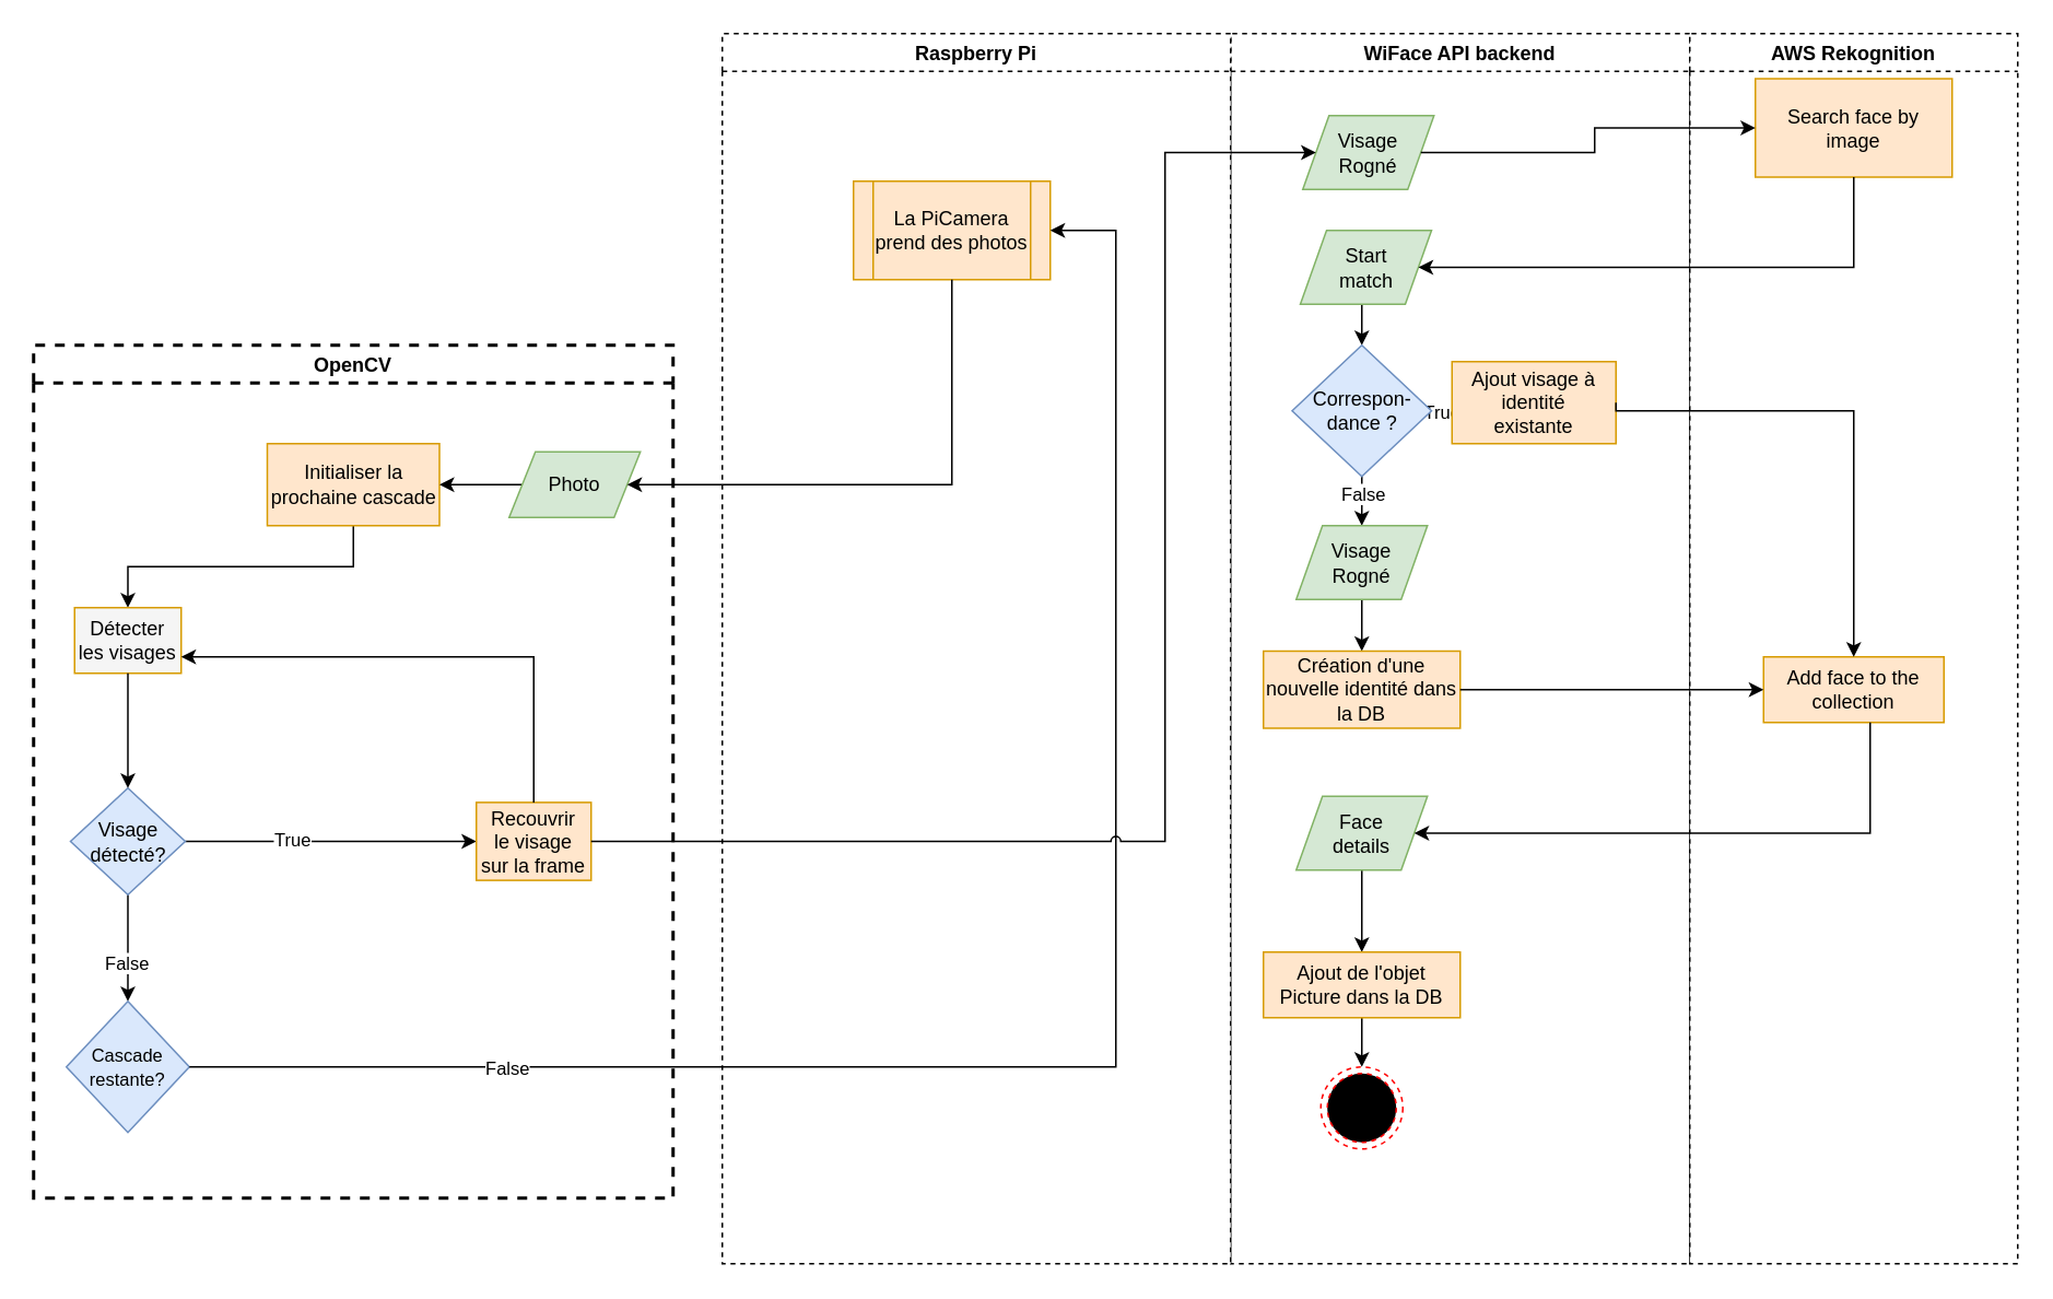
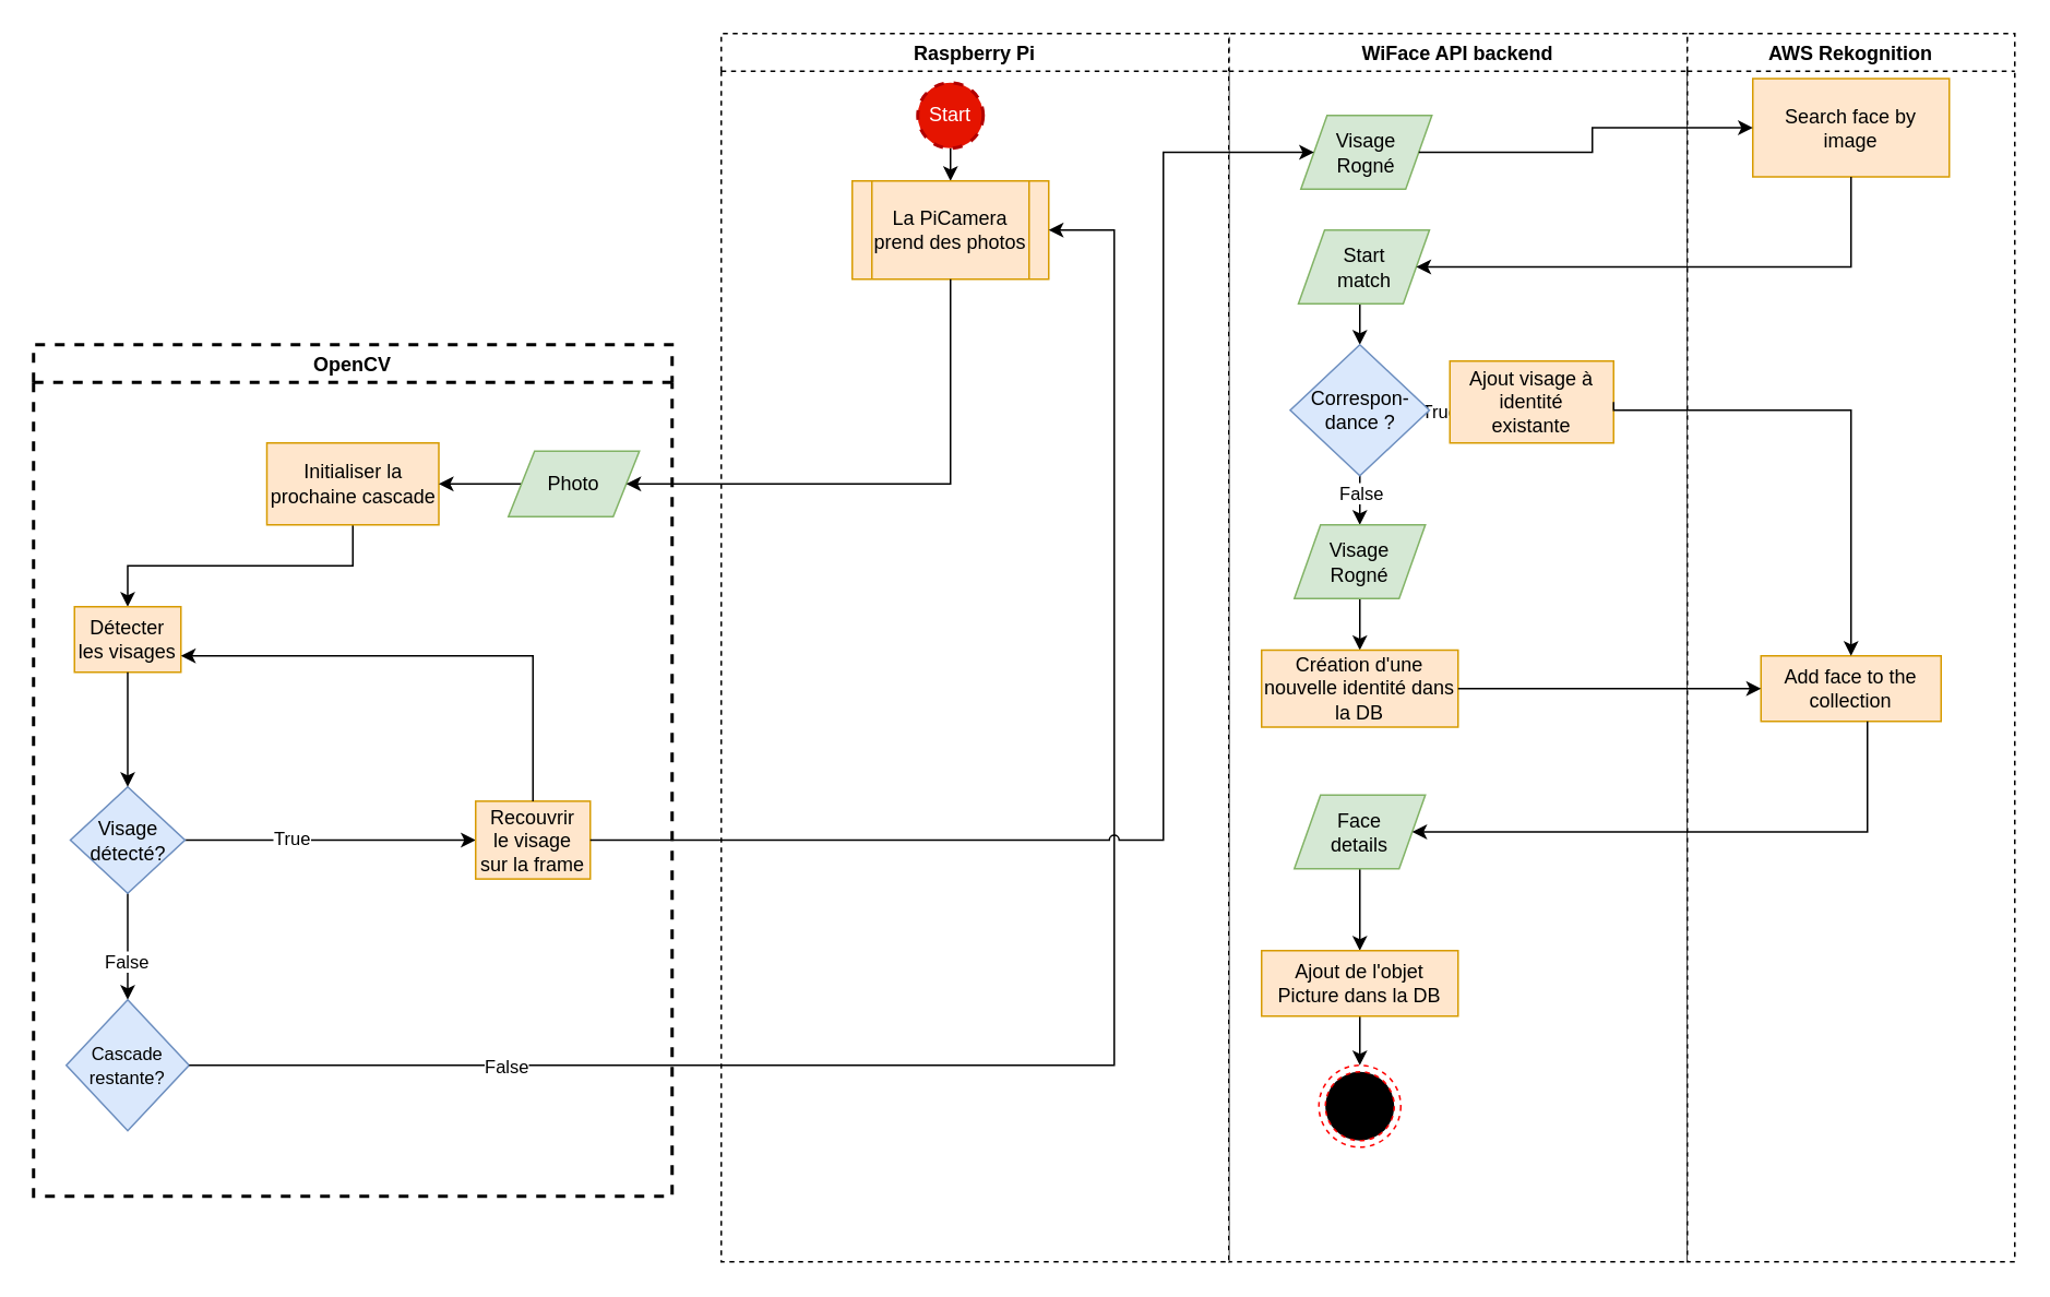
+ <mxCell id="25" value="Start" style="strokeWidth=2;html=1;shape=mxgraph.flowchart.start_2;whiteSpace=wrap;dashed=1;fillColor=#e51400;strokeColor=#B20000;fontColor=#ffffff;" vertex="1" parent="23"><mxGeometry x="120" y="30" width="40" height="40" as="geometry" /></mxCell>
+ <mxCell id="24" style="edgeStyle=orthogonalEdgeStyle;rounded=0;jumpStyle=arc;orthogonalLoop=1;jettySize=auto;html=1;exitX=0.5;exitY=1;exitDx=0;exitDy=0;exitPerimeter=0;entryX=0.5;entryY=0;entryDx=0;entryDy=0;shadow=0;strokeColor=#000000;" edge="1" parent="23" source="25" target="26"><mxGeometry relative="1" as="geometry" /></mxCell>
- <mxCell id="42" value="&lt;div&gt;Détecter les visages&lt;br&gt;&lt;/div&gt;" style="rounded=0;whiteSpace=wrap;html=1;fillColor=#f5f5f5;strokeColor=#d79b00;" vertex="1" parent="32"><mxGeometry x="25" y="160" width="65" height="40" as="geometry" /></mxCell>
+ <mxCell id="42" value="&lt;div&gt;Détecter les visages&lt;br&gt;&lt;/div&gt;" style="rounded=0;whiteSpace=wrap;html=1;fillColor=#ffe6cc;strokeColor=#d79b00;" vertex="1" parent="32"><mxGeometry x="25" y="160" width="65" height="40" as="geometry" /></mxCell>
